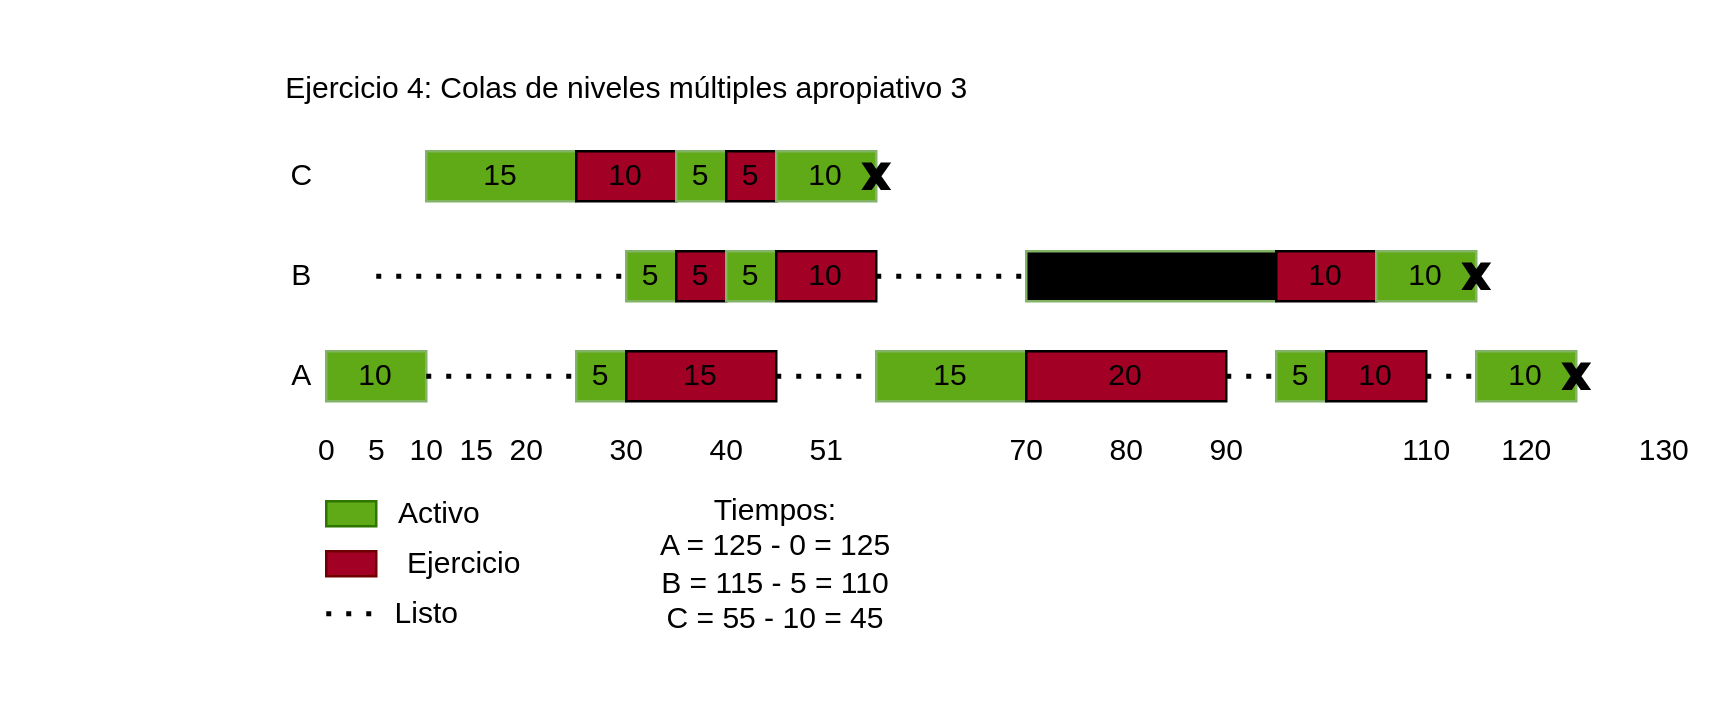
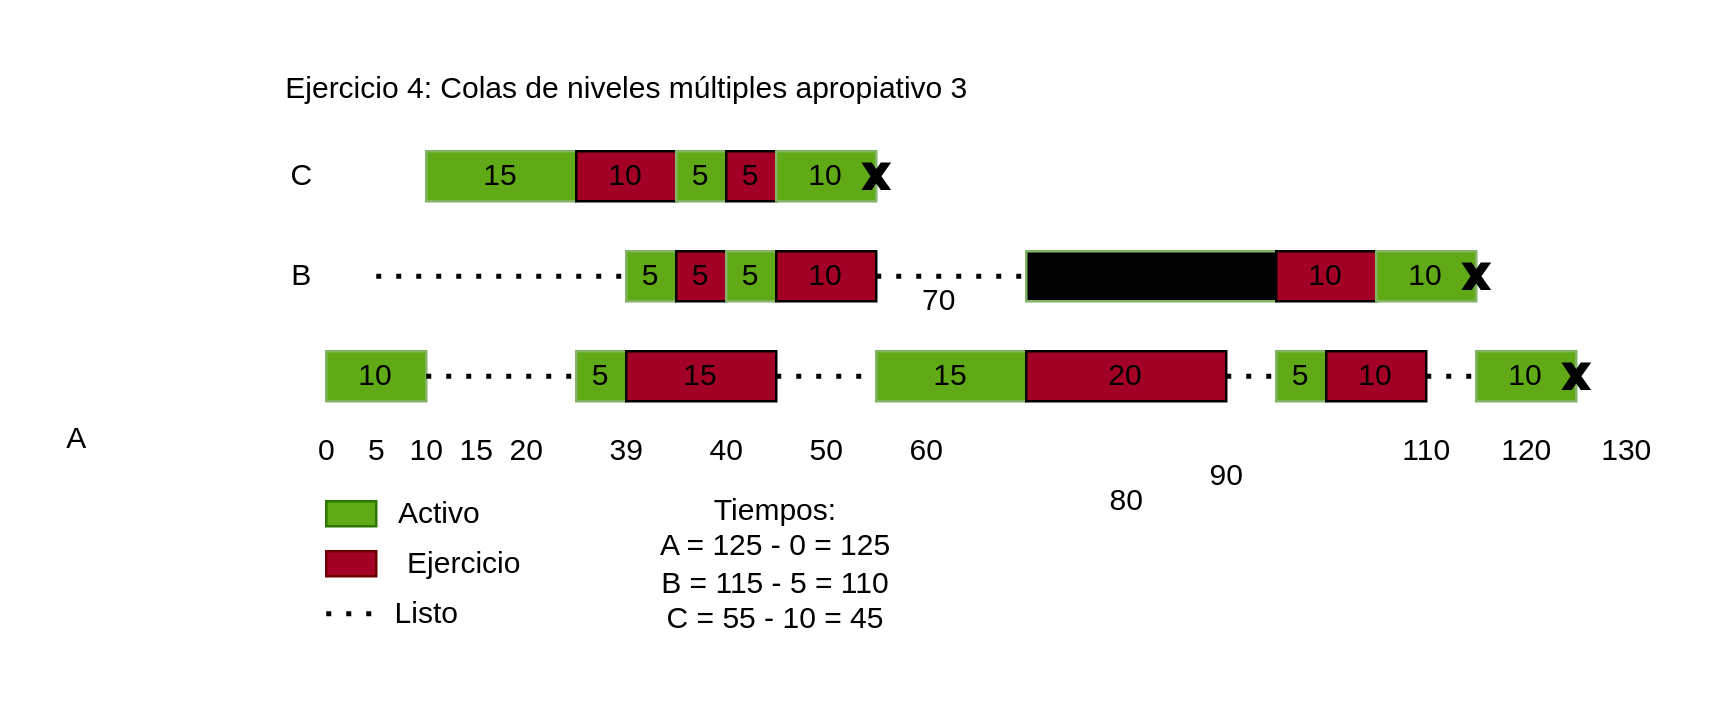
- <mxCell id="4" value="A" style="text;html=1;align=center;verticalAlign=middle;resizable=0;points=[];autosize=1;strokeColor=none;fillColor=none;" parent="1" vertex="1"><mxGeometry x="110" y="140" width="20" height="20" as="geometry" /></mxCell>
+ <mxCell id="4" value="A" style="text;html=1;align=center;verticalAlign=middle;resizable=0;points=[];autosize=1;strokeColor=none;fillColor=none;" parent="1" vertex="1"><mxGeometry x="20" y="165" width="20" height="20" as="geometry" /></mxCell>
- <mxCell id="7" value="30" style="text;html=1;align=center;verticalAlign=middle;resizable=0;points=[];autosize=1;strokeColor=none;fillColor=none;" parent="1" vertex="1"><mxGeometry x="235" y="170" width="30" height="20" as="geometry" /></mxCell>
+ <mxCell id="7" value="39" style="text;html=1;align=center;verticalAlign=middle;resizable=0;points=[];autosize=1;strokeColor=none;fillColor=none;" parent="1" vertex="1"><mxGeometry x="235" y="170" width="30" height="20" as="geometry" /></mxCell>
- <mxCell id="9" value="51" style="text;html=1;align=center;verticalAlign=middle;resizable=0;points=[];autosize=1;strokeColor=none;fillColor=none;" parent="1" vertex="1"><mxGeometry x="315" y="170" width="30" height="20" as="geometry" /></mxCell>
+ <mxCell id="9" value="50" style="text;html=1;align=center;verticalAlign=middle;resizable=0;points=[];autosize=1;strokeColor=none;fillColor=none;" parent="1" vertex="1"><mxGeometry x="315" y="170" width="30" height="20" as="geometry" /></mxCell>
+ <mxCell id="10" value="60" style="text;html=1;align=center;verticalAlign=middle;resizable=0;points=[];autosize=1;strokeColor=none;fillColor=none;" parent="1" vertex="1"><mxGeometry x="355" y="170" width="30" height="20" as="geometry" /></mxCell>
- <mxCell id="11" value="70" style="text;html=1;align=center;verticalAlign=middle;resizable=0;points=[];autosize=1;strokeColor=none;fillColor=none;" parent="1" vertex="1"><mxGeometry x="395" y="170" width="30" height="20" as="geometry" /></mxCell>
+ <mxCell id="11" value="70" style="text;html=1;align=center;verticalAlign=middle;resizable=0;points=[];autosize=1;strokeColor=none;fillColor=none;" parent="1" vertex="1"><mxGeometry x="360" y="110" width="30" height="20" as="geometry" /></mxCell>
- <mxCell id="12" value="80" style="text;html=1;align=center;verticalAlign=middle;resizable=0;points=[];autosize=1;strokeColor=none;fillColor=none;" parent="1" vertex="1"><mxGeometry x="435" y="170" width="30" height="20" as="geometry" /></mxCell>
+ <mxCell id="12" value="80" style="text;html=1;align=center;verticalAlign=middle;resizable=0;points=[];autosize=1;strokeColor=none;fillColor=none;" parent="1" vertex="1"><mxGeometry x="435" y="190" width="30" height="20" as="geometry" /></mxCell>
- <mxCell id="13" value="90" style="text;html=1;align=center;verticalAlign=middle;resizable=0;points=[];autosize=1;strokeColor=none;fillColor=none;" parent="1" vertex="1"><mxGeometry x="475" y="170" width="30" height="20" as="geometry" /></mxCell>
+ <mxCell id="13" value="90" style="text;html=1;align=center;verticalAlign=middle;resizable=0;points=[];autosize=1;strokeColor=none;fillColor=none;" parent="1" vertex="1"><mxGeometry x="475" y="180" width="30" height="20" as="geometry" /></mxCell>
- <mxCell id="26" value="130" style="text;html=1;align=center;verticalAlign=middle;resizable=0;points=[];autosize=1;strokeColor=none;fillColor=none;" parent="1" vertex="1"><mxGeometry x="645" y="165" width="40" height="30" as="geometry" /></mxCell>
+ <mxCell id="26" value="130" style="text;html=1;align=center;verticalAlign=middle;resizable=0;points=[];autosize=1;strokeColor=none;fillColor=none;" parent="1" vertex="1"><mxGeometry x="630" y="165" width="40" height="30" as="geometry" /></mxCell>
